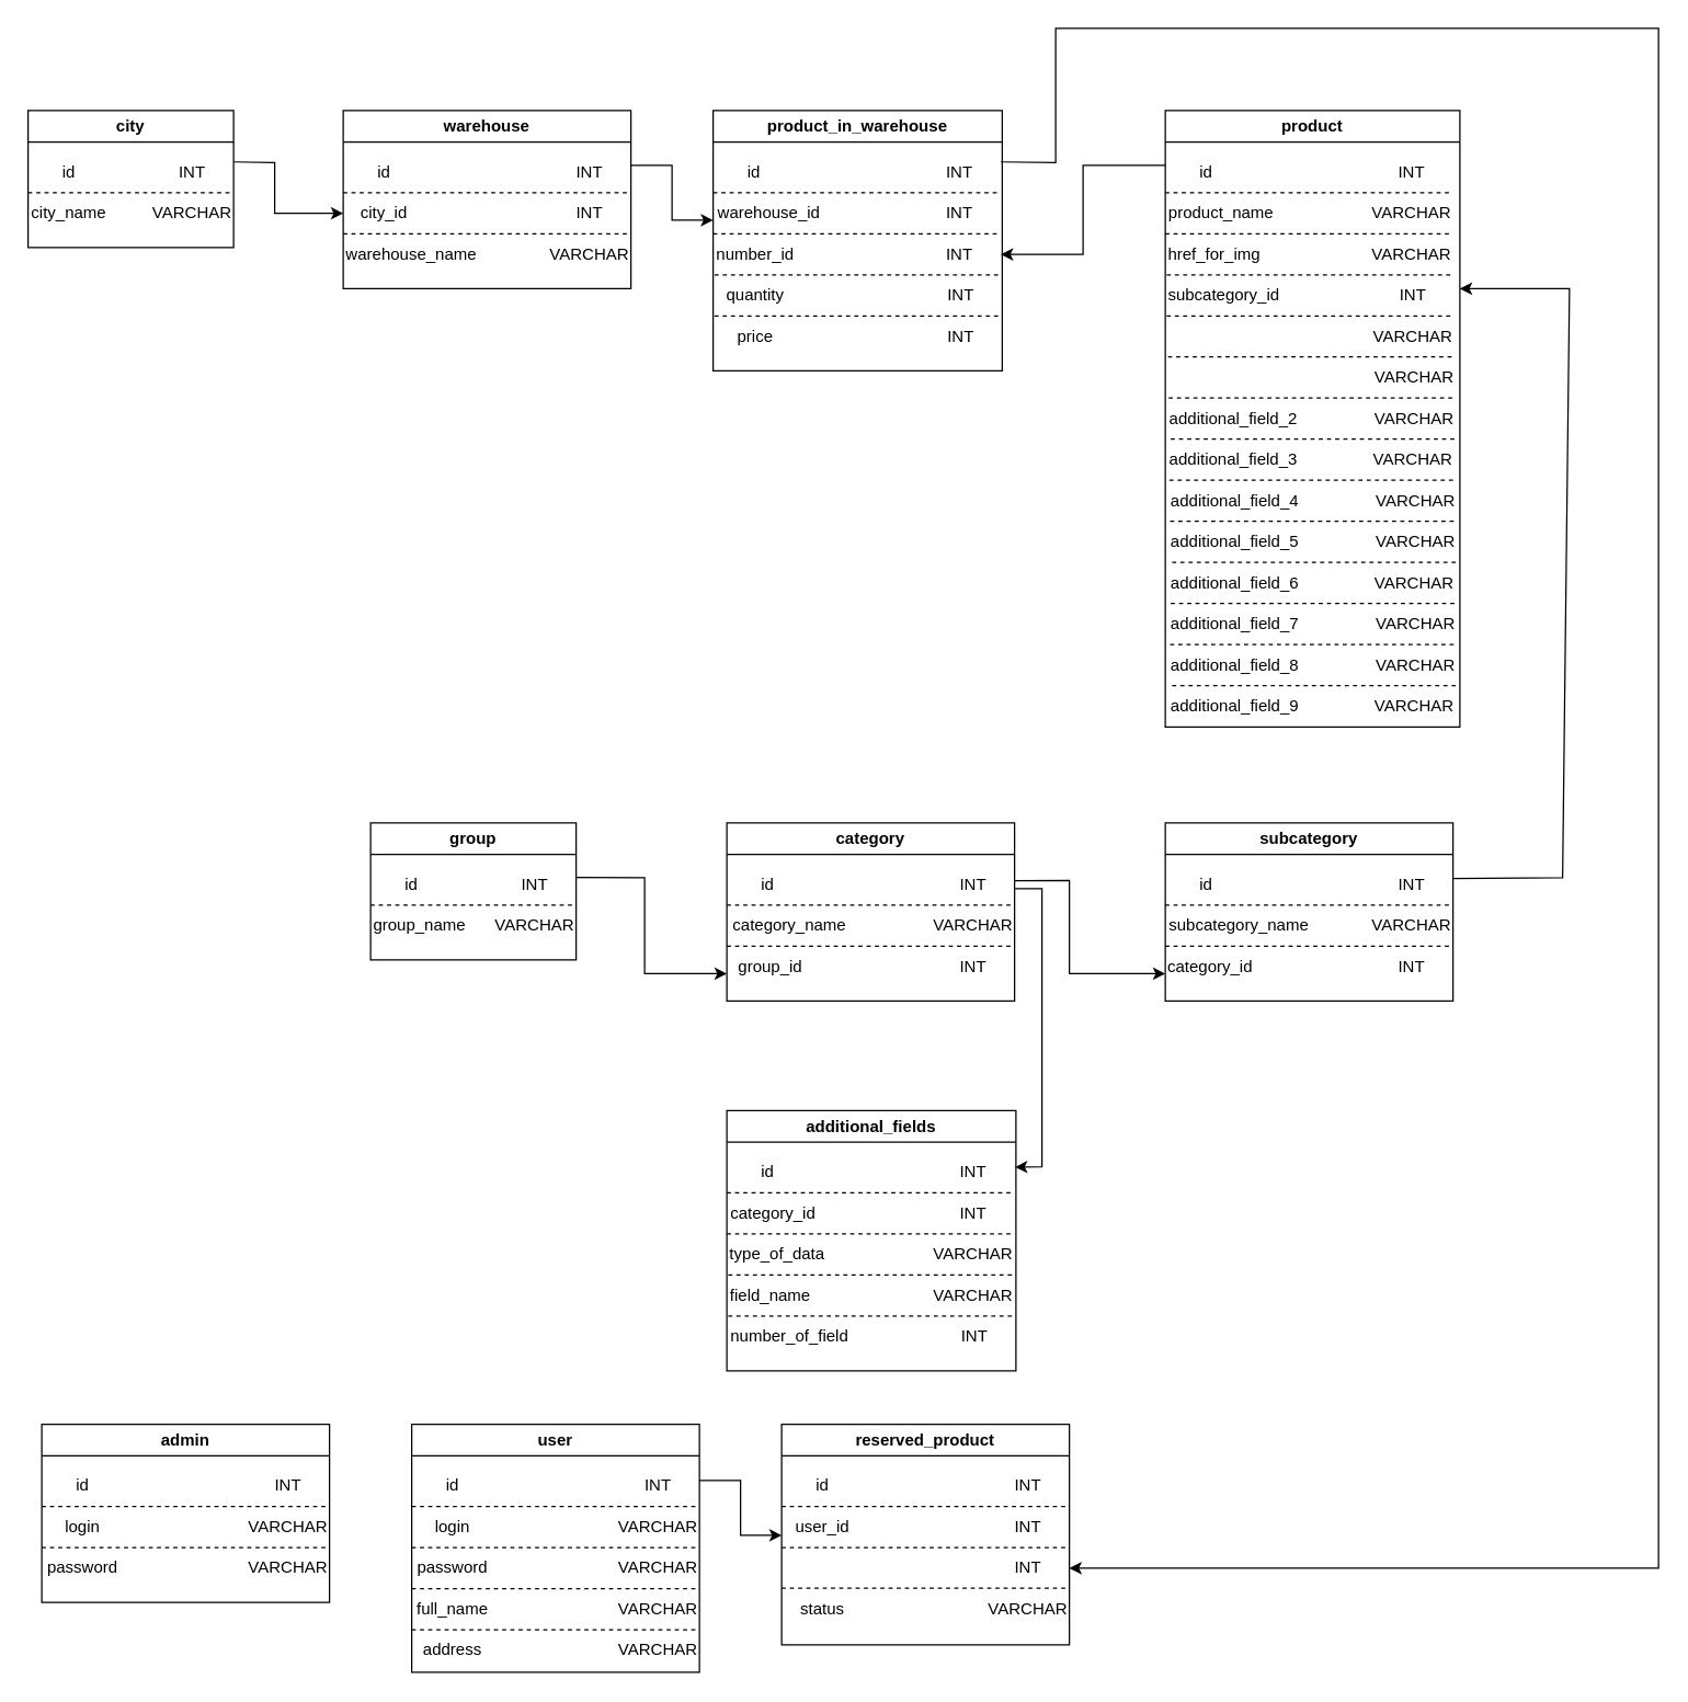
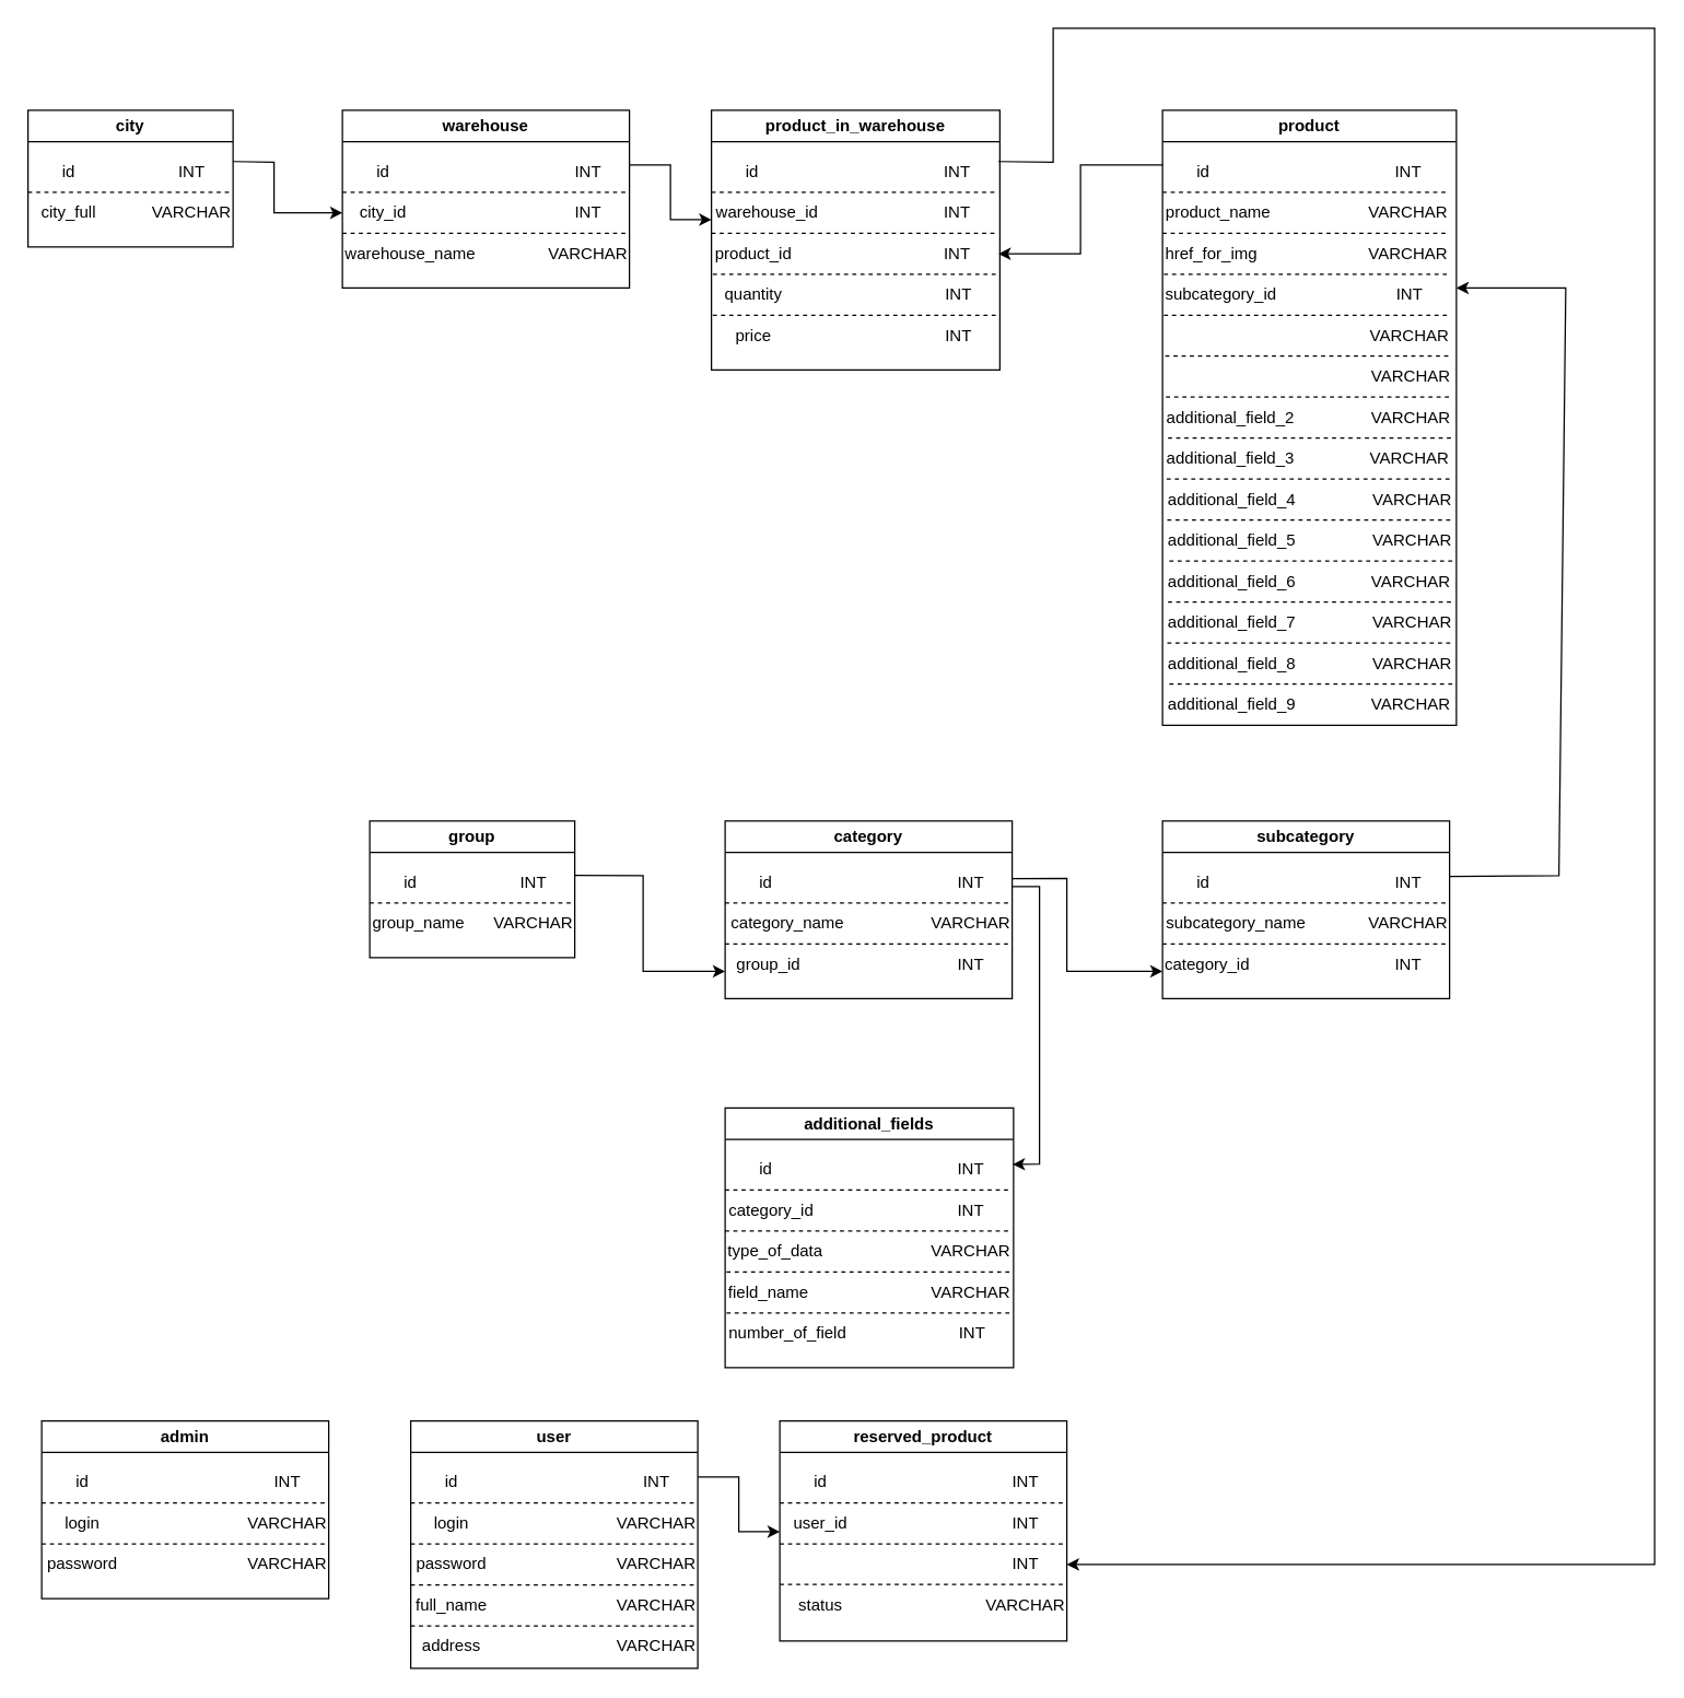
- <mxCell id="6" value="city_name" style="text;html=1;align=center;verticalAlign=middle;whiteSpace=wrap;rounded=0;" parent="2" vertex="1"><mxGeometry y="60" width="60" height="30" as="geometry" /></mxCell>
+ <mxCell id="6" value="city_full" style="text;html=1;align=center;verticalAlign=middle;whiteSpace=wrap;rounded=0;" parent="2" vertex="1"><mxGeometry y="60" width="60" height="30" as="geometry" /></mxCell>
- <mxCell id="24" value="number_id" style="text;html=1;align=center;verticalAlign=middle;whiteSpace=wrap;rounded=0;" parent="17" vertex="1"><mxGeometry x="1" y="90" width="60" height="30" as="geometry" /></mxCell>
+ <mxCell id="24" value="product_id" style="text;html=1;align=center;verticalAlign=middle;whiteSpace=wrap;rounded=0;" parent="17" vertex="1"><mxGeometry x="1" y="90" width="60" height="30" as="geometry" /></mxCell>
